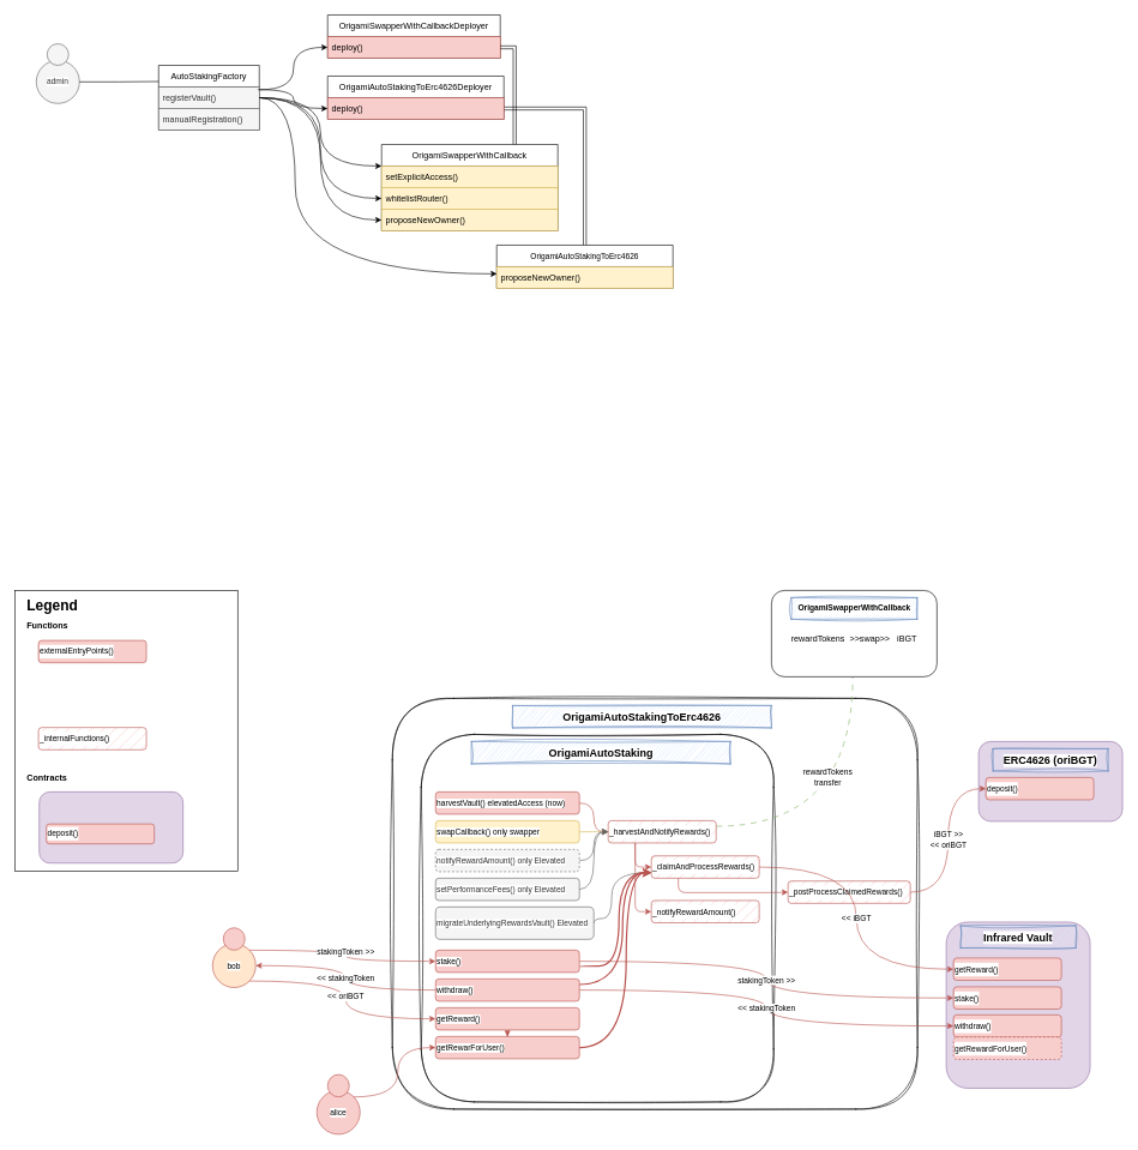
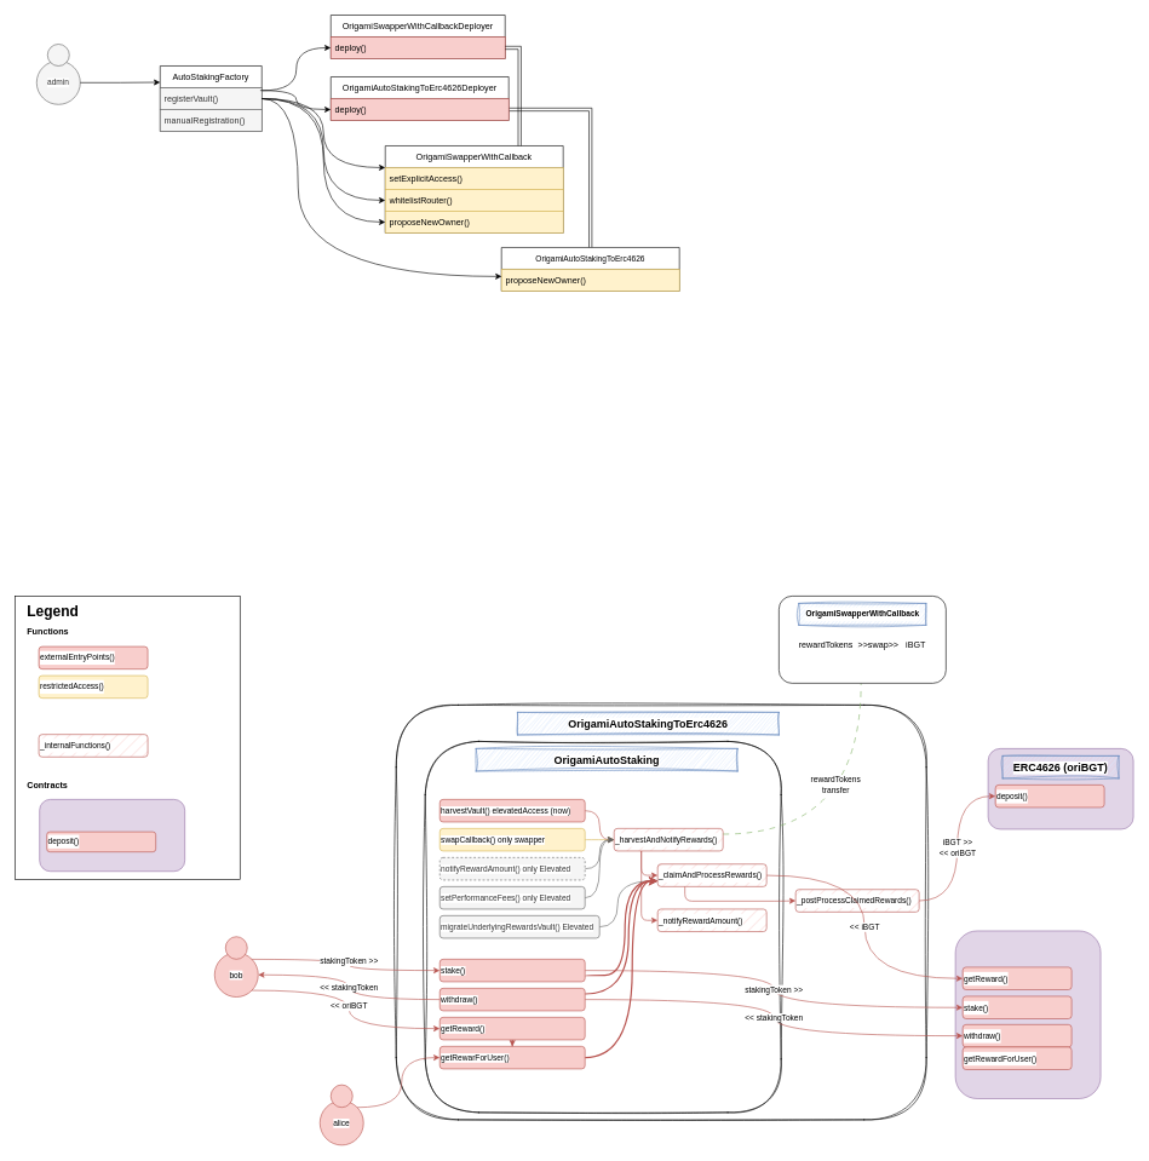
- <mxCell id="71" style="edgeStyle=orthogonalEdgeStyle;rounded=0;orthogonalLoop=1;jettySize=auto;html=1;exitX=1;exitY=0.5;exitDx=0;exitDy=0;entryX=0;entryY=0.25;entryDx=0;entryDy=0;endArrow=none;" parent="1" source="69" target="5" edge="1"><mxGeometry relative="1" as="geometry" /></mxCell>
+ <mxCell id="71" style="edgeStyle=orthogonalEdgeStyle;rounded=0;orthogonalLoop=1;jettySize=auto;html=1;exitX=1;exitY=0.5;exitDx=0;exitDy=0;entryX=0;entryY=0.25;entryDx=0;entryDy=0;" parent="1" source="69" target="5" edge="1"><mxGeometry relative="1" as="geometry" /></mxCell>
+ <mxCell id="90" value="&lt;div style=&quot;line-height: 19px;&quot;&gt;restrictedAccess()&lt;/div&gt;" style="rounded=1;whiteSpace=wrap;html=1;fontFamily=Helvetica;fontSize=11;labelBackgroundColor=default;align=left;fillColor=#fff2cc;strokeColor=#d6b656;fillStyle=auto;glass=0;" vertex="1" parent="86"><mxGeometry x="33" y="109.5" width="150" height="31" as="geometry" /></mxCell>
- <mxCell id="44" value="migrateUnderlyingRewardsVault() Elevated" style="rounded=1;whiteSpace=wrap;html=1;fontFamily=Helvetica;fontSize=11;labelBackgroundColor=default;fillColor=#f5f5f5;strokeColor=#666666;align=left;fontColor=#333333;" parent="1" vertex="1"><mxGeometry x="605" y="1260" width="220" height="45" as="geometry" /></mxCell>
+ <mxCell id="44" value="migrateUnderlyingRewardsVault() Elevated" style="rounded=1;whiteSpace=wrap;html=1;fontFamily=Helvetica;fontSize=11;labelBackgroundColor=default;fillColor=#f5f5f5;strokeColor=#666666;align=left;fontColor=#333333;" parent="1" vertex="1"><mxGeometry x="605" y="1260" width="220" height="31" as="geometry" /></mxCell>
- <mxCell id="29" value="&lt;font style=&quot;font-size: 15px;&quot;&gt;&lt;b&gt;Infrared Vault&lt;/b&gt;&lt;/font&gt;" style="text;html=1;align=center;verticalAlign=middle;whiteSpace=wrap;rounded=0;fontFamily=Helvetica;fontSize=11;labelBackgroundColor=default;fillColor=#dae8fc;strokeColor=#6c8ebf;fillStyle=auto;glass=0;sketch=1;curveFitting=1;jiggle=2;" parent="27" vertex="1"><mxGeometry x="20" y="5" width="160" height="31" as="geometry" /></mxCell>
- <mxCell id="49" value="bob" style="ellipse;whiteSpace=wrap;html=1;aspect=fixed;fontFamily=Helvetica;fontSize=11;labelBackgroundColor=default;fillColor=#ffe6cc;strokeColor=#b85450;" parent="48" vertex="1"><mxGeometry y="30" width="60" height="61" as="geometry" /></mxCell>
+ <mxCell id="49" value="bob" style="ellipse;whiteSpace=wrap;html=1;aspect=fixed;fontFamily=Helvetica;fontSize=11;labelBackgroundColor=default;fillColor=#f8cecc;strokeColor=#b85450;" parent="48" vertex="1"><mxGeometry y="30" width="60" height="61" as="geometry" /></mxCell>
- <mxCell id="33" value="&lt;div style=&quot;line-height: 19px;&quot;&gt;getRewardForUser()&lt;/div&gt;" style="rounded=1;whiteSpace=wrap;html=1;fontFamily=Helvetica;fontSize=11;labelBackgroundColor=default;align=left;fillColor=#f8cecc;strokeColor=#b85450;fillStyle=auto;glass=0;dashed=1;" parent="27" vertex="1"><mxGeometry x="10" y="160" width="150" height="31" as="geometry" /></mxCell>
+ <mxCell id="33" value="&lt;div style=&quot;line-height: 19px;&quot;&gt;getRewardForUser()&lt;/div&gt;" style="rounded=1;whiteSpace=wrap;html=1;fontFamily=Helvetica;fontSize=11;labelBackgroundColor=default;align=left;fillColor=#f8cecc;strokeColor=#b85450;fillStyle=auto;glass=0;" parent="27" vertex="1"><mxGeometry x="10" y="160" width="150" height="31" as="geometry" /></mxCell>
